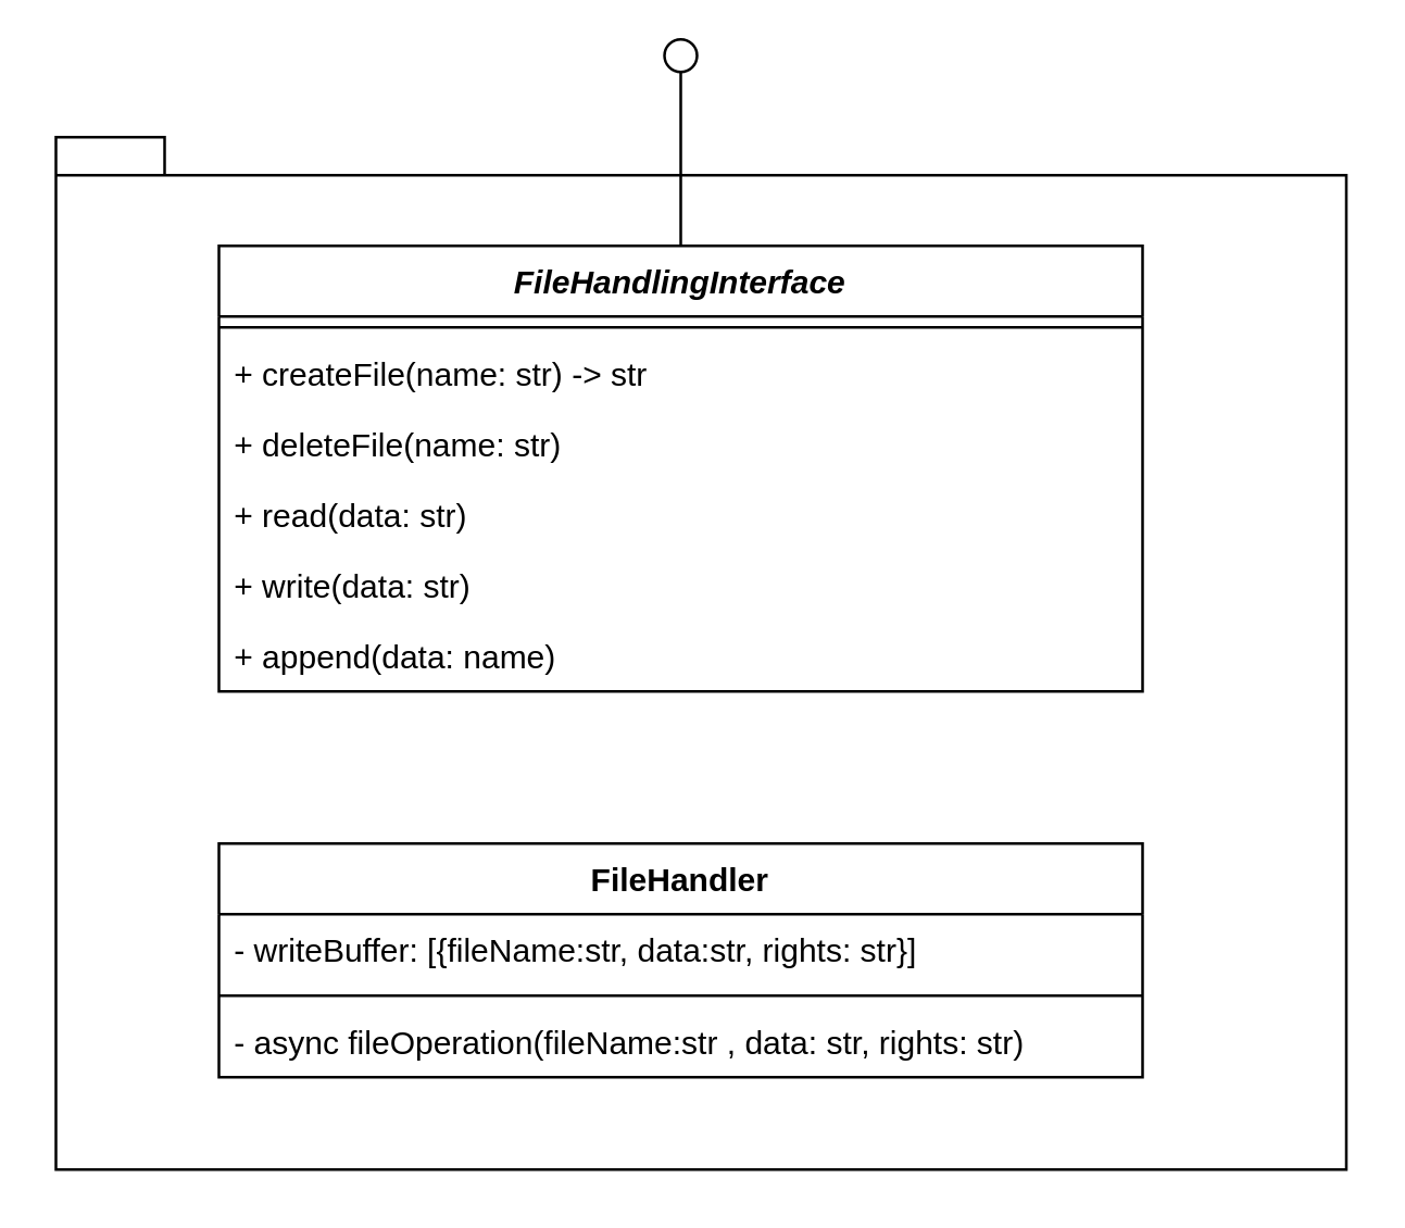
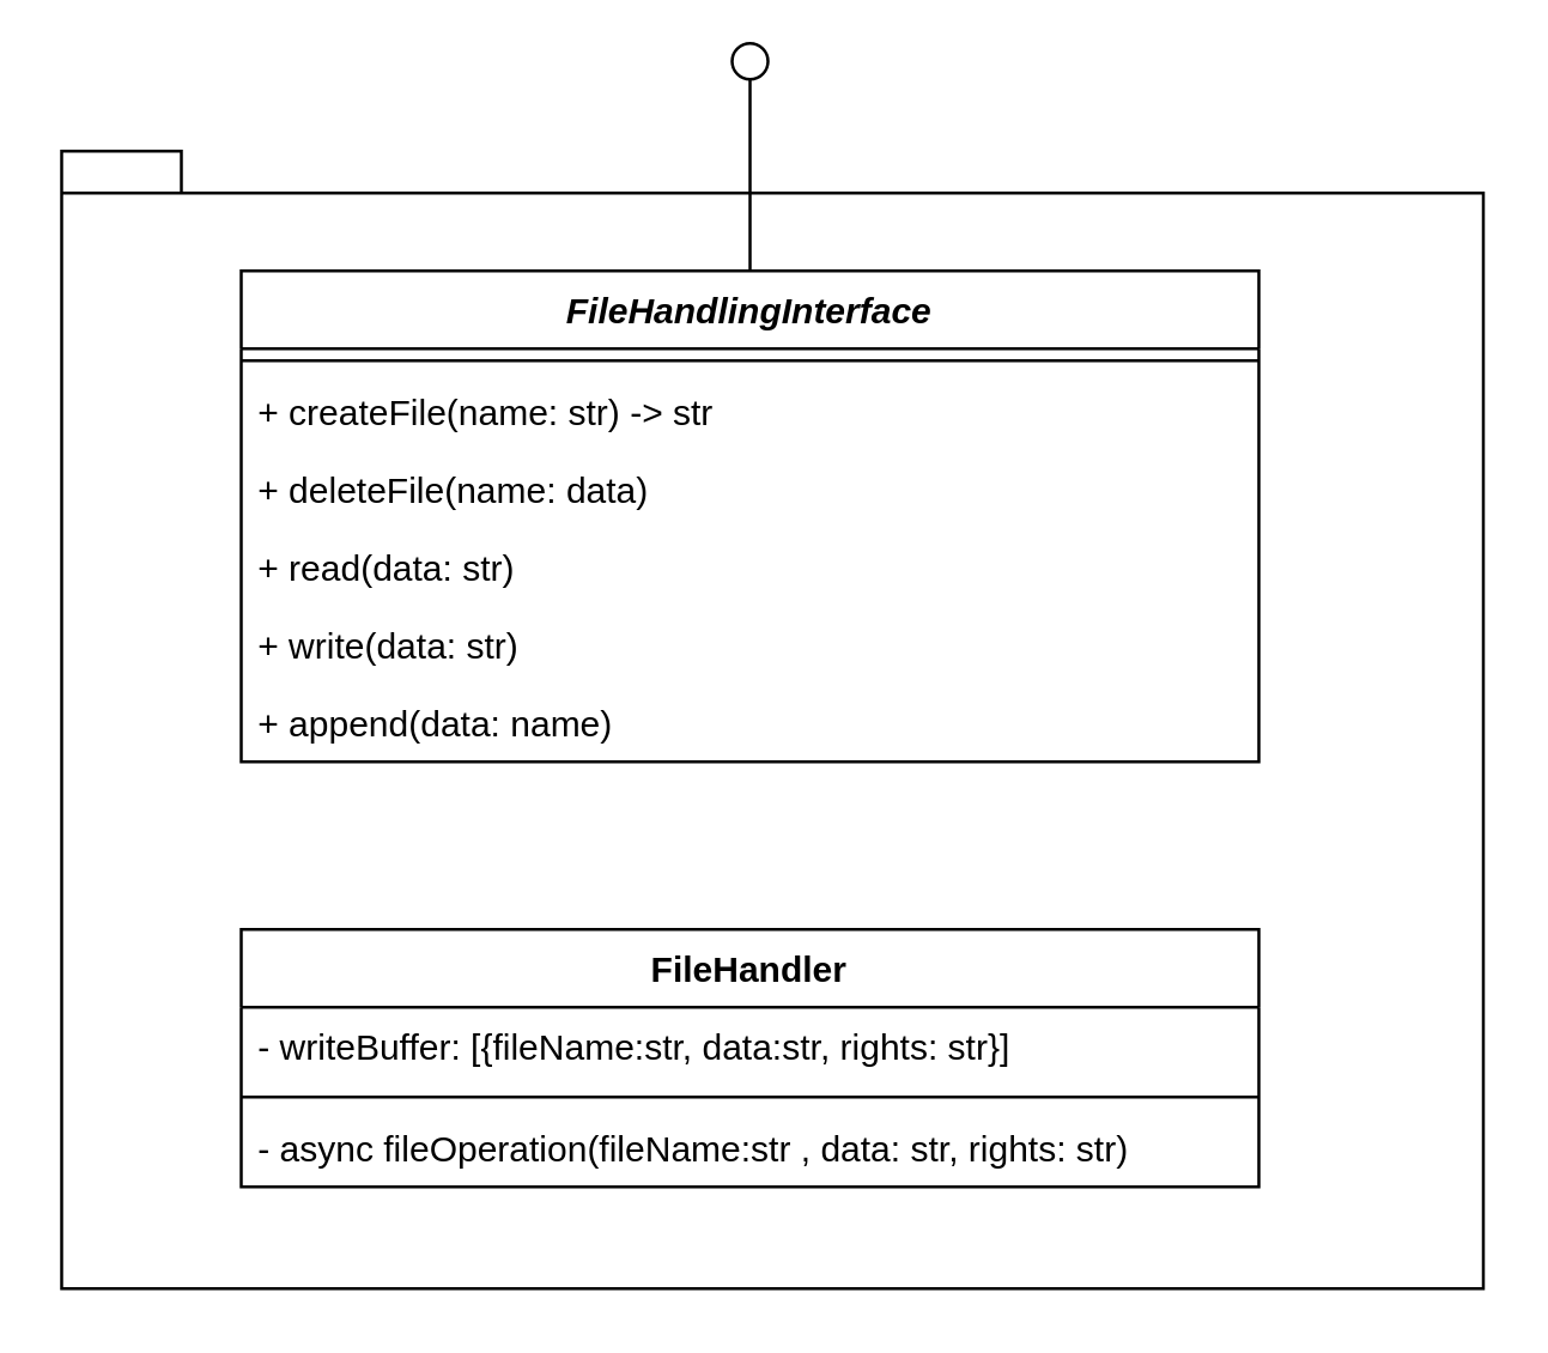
- <mxCell id="11" value="+ deleteFile(name: str)" style="text;strokeColor=none;fillColor=none;align=left;verticalAlign=top;spacingLeft=4;spacingRight=4;overflow=hidden;rotatable=0;points=[[0,0.5],[1,0.5]];portConstraint=eastwest;" vertex="1" parent="8"><mxGeometry y="60" width="340" height="26" as="geometry" /></mxCell>
+ <mxCell id="11" value="+ deleteFile(name: data)" style="text;strokeColor=none;fillColor=none;align=left;verticalAlign=top;spacingLeft=4;spacingRight=4;overflow=hidden;rotatable=0;points=[[0,0.5],[1,0.5]];portConstraint=eastwest;" vertex="1" parent="8"><mxGeometry y="60" width="340" height="26" as="geometry" /></mxCell>
